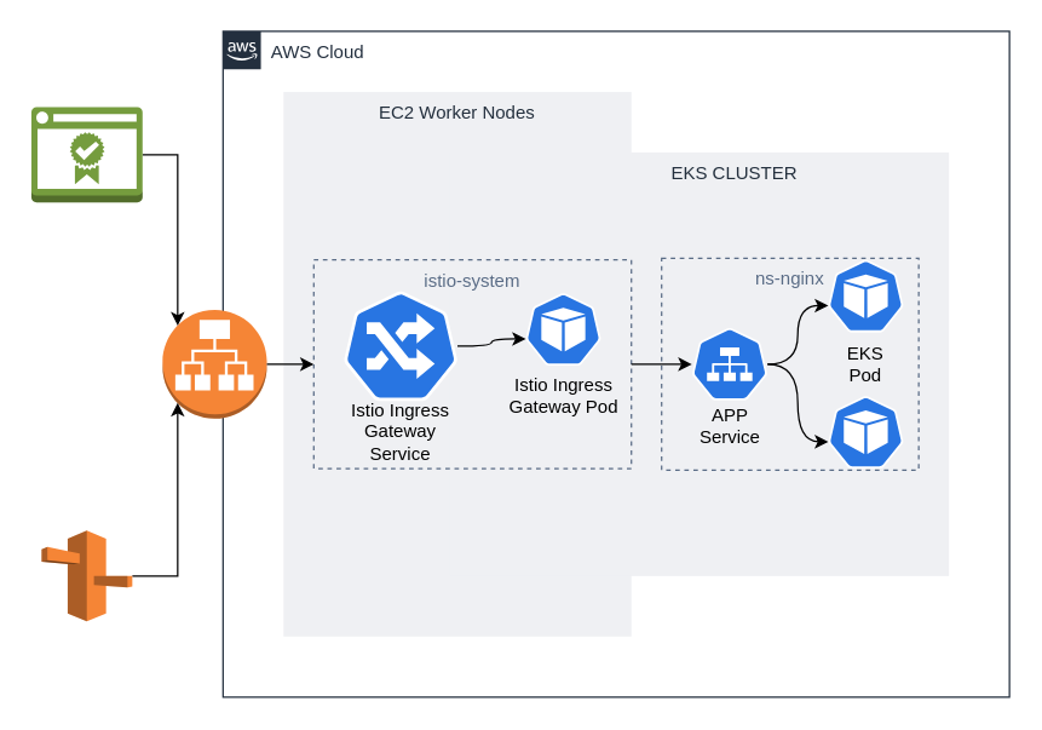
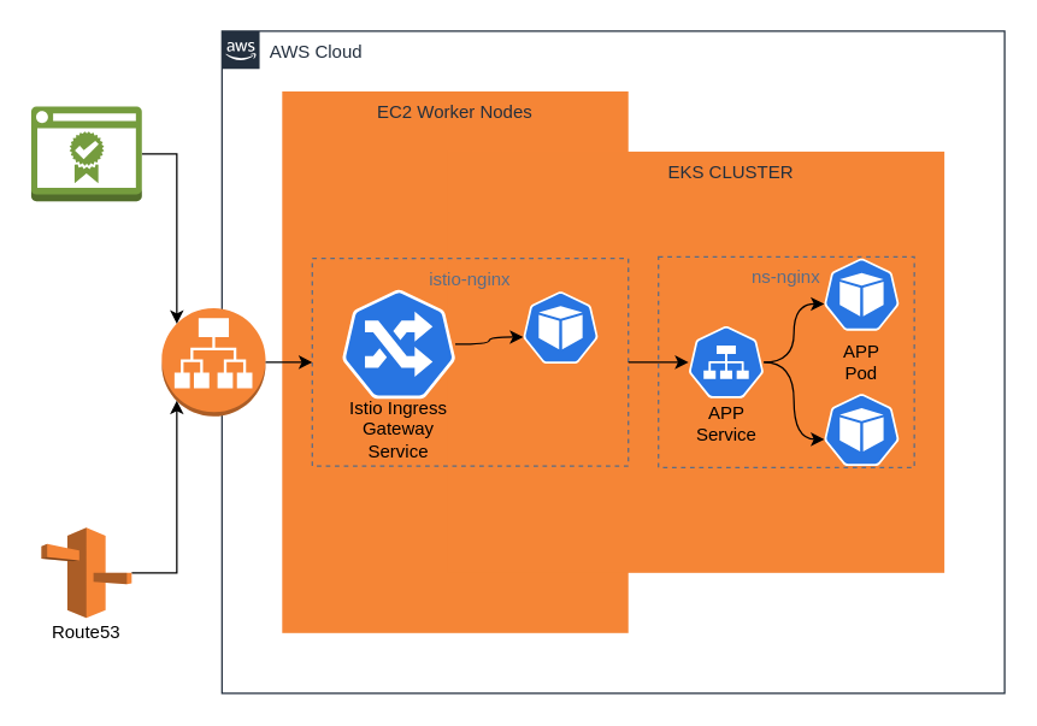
- <mxCell id="4" value="EC2 Worker Nodes" style="fillColor=#EFF0F3;strokeColor=none;dashed=0;verticalAlign=top;fontStyle=0;fontColor=#232F3D;container=0;" vertex="1" parent="2"><mxGeometry x="166.75" y="40" width="230" height="360" as="geometry" /></mxCell>
+ <mxCell id="4" value="EC2 Worker Nodes" style="fillColor=#f58536;strokeColor=none;dashed=0;verticalAlign=top;fontStyle=0;fontColor=#232F3D;container=0;" vertex="1" parent="2"><mxGeometry x="166.75" y="40" width="230" height="360" as="geometry" /></mxCell>
- <mxCell id="5" value="              EKS CLUSTER" style="fillColor=#EFF0F3;strokeColor=none;dashed=0;verticalAlign=top;fontStyle=0;fontColor=#232F3D;container=0;" vertex="1" parent="2"><mxGeometry x="276.75" y="80" width="330" height="280" as="geometry" /></mxCell>
+ <mxCell id="5" value="              EKS CLUSTER" style="fillColor=#f58536;strokeColor=none;dashed=0;verticalAlign=top;fontStyle=0;fontColor=#232F3D;container=0;" vertex="1" parent="2"><mxGeometry x="276.75" y="80" width="330" height="280" as="geometry" /></mxCell>
- <mxCell id="15" value="istio-system" style="fillColor=none;strokeColor=#5A6C86;dashed=1;verticalAlign=top;fontStyle=0;fontColor=#5A6C86;container=0;" vertex="1" parent="11"><mxGeometry width="210" height="138" as="geometry" /></mxCell>
+ <mxCell id="15" value="istio-nginx" style="fillColor=none;strokeColor=#5A6C86;dashed=1;verticalAlign=top;fontStyle=0;fontColor=#5A6C86;container=0;" vertex="1" parent="11"><mxGeometry width="210" height="138" as="geometry" /></mxCell>
- <mxCell id="27" value="EKS Pod" style="text;html=1;strokeColor=none;fillColor=none;align=center;verticalAlign=middle;whiteSpace=wrap;rounded=0;" vertex="1" parent="2"><mxGeometry x="541.75" y="215" width="20" height="10" as="geometry" /></mxCell>
+ <mxCell id="27" value="APP Pod" style="text;html=1;strokeColor=none;fillColor=none;align=center;verticalAlign=middle;whiteSpace=wrap;rounded=0;" vertex="1" parent="2"><mxGeometry x="541.75" y="215" width="20" height="10" as="geometry" /></mxCell>
- <mxCell id="17" value="Istio Ingress&lt;br&gt;Gateway Pod" style="text;html=1;strokeColor=none;fillColor=none;align=center;verticalAlign=middle;whiteSpace=wrap;rounded=0;" vertex="1" parent="11"><mxGeometry x="127.5" y="70" width="75" height="40" as="geometry" /></mxCell>
+ <mxCell id="28" value="Route53" style="text;html=1;strokeColor=none;fillColor=none;align=center;verticalAlign=middle;whiteSpace=wrap;rounded=0;" vertex="1" parent="2"><mxGeometry x="16.75" y="390" width="40" height="20" as="geometry" /></mxCell>
